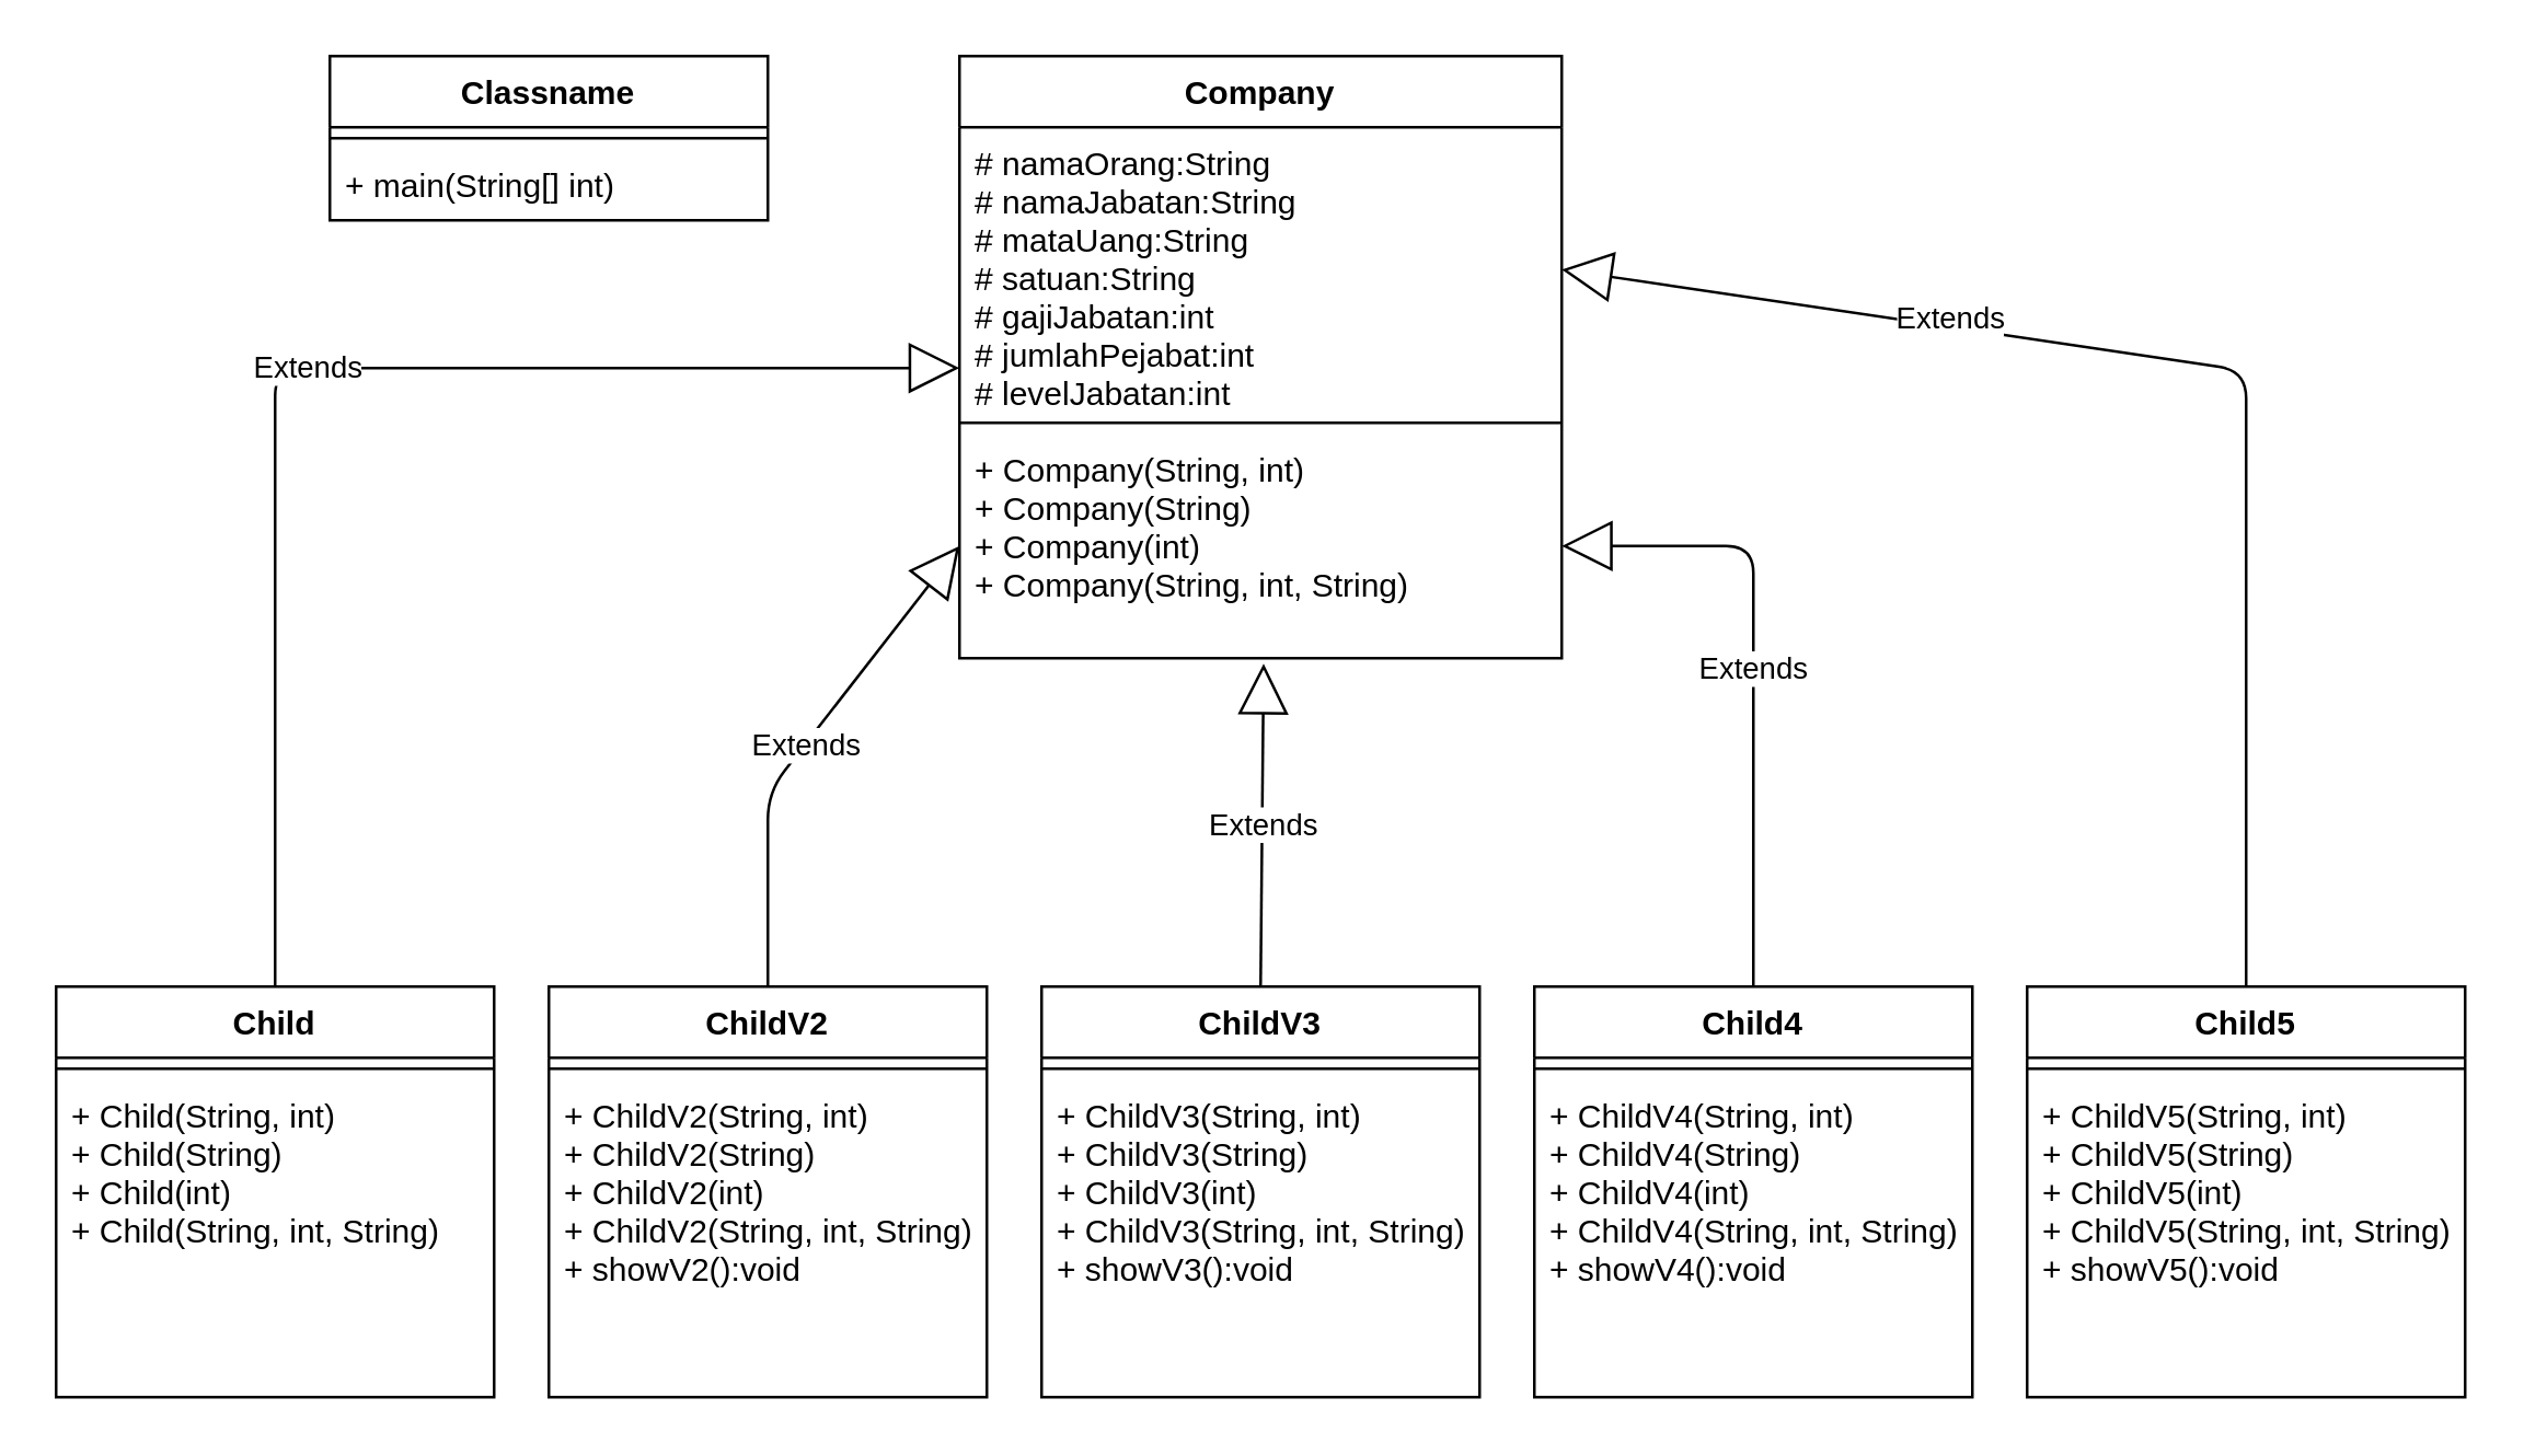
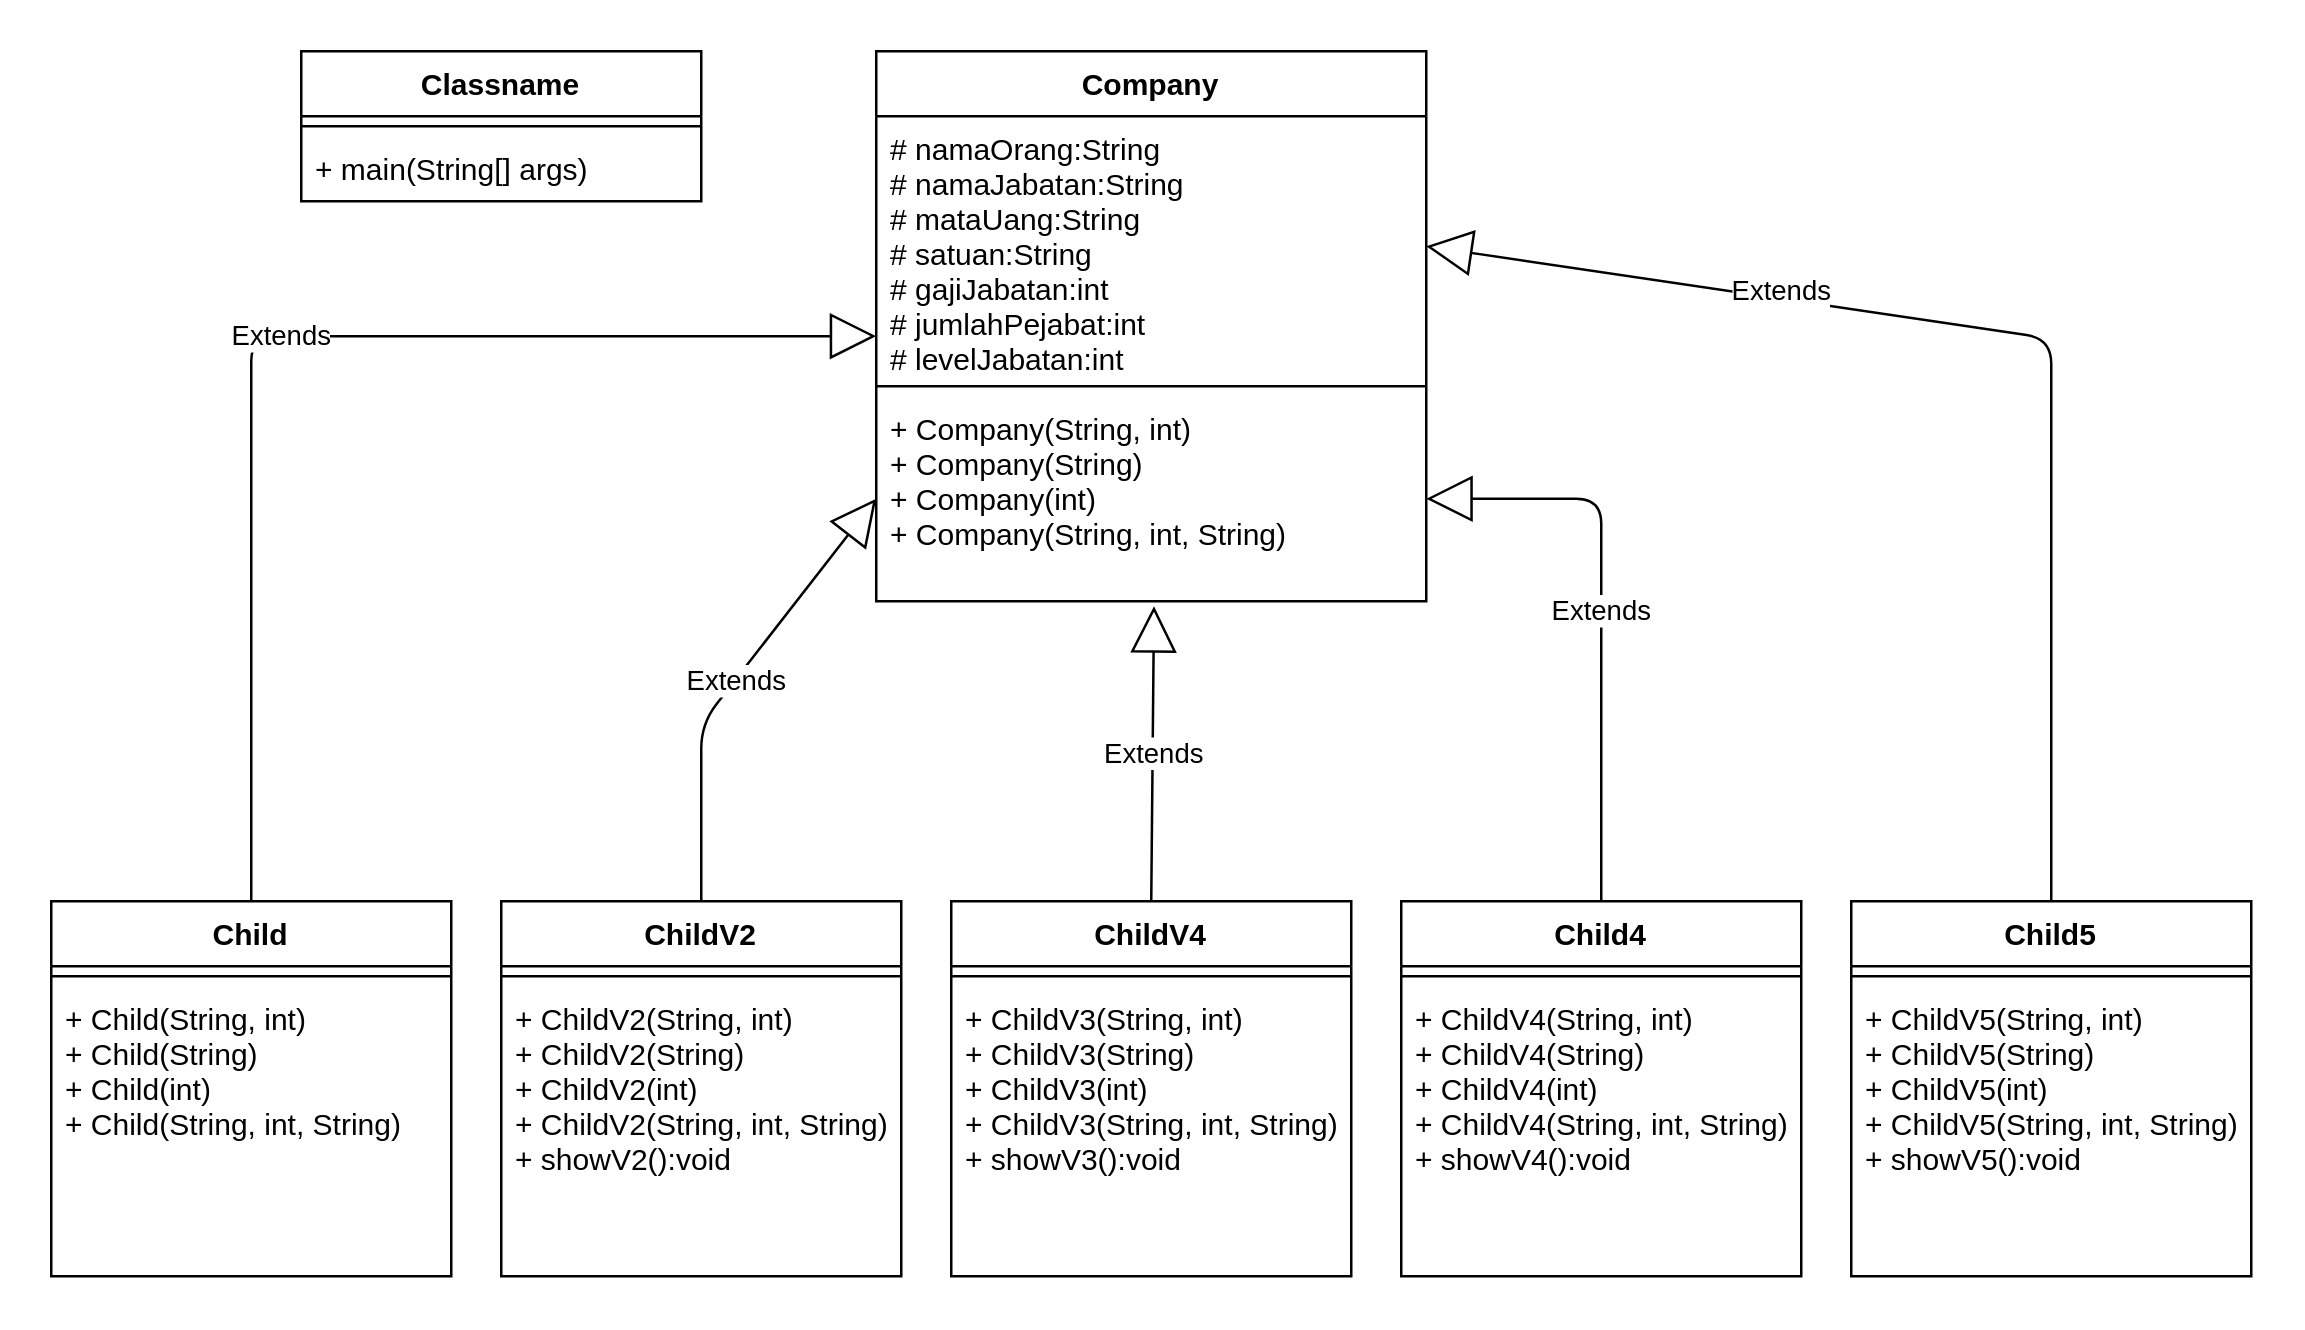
- <mxCell id="28" value="+ main(String[] int)" style="text;strokeColor=none;fillColor=none;align=left;verticalAlign=top;spacingLeft=4;spacingRight=4;overflow=hidden;rotatable=0;points=[[0,0.5],[1,0.5]];portConstraint=eastwest;" vertex="1" parent="26"><mxGeometry y="34" width="160" height="26" as="geometry" /></mxCell>
+ <mxCell id="28" value="+ main(String[] args)" style="text;strokeColor=none;fillColor=none;align=left;verticalAlign=top;spacingLeft=4;spacingRight=4;overflow=hidden;rotatable=0;points=[[0,0.5],[1,0.5]];portConstraint=eastwest;" vertex="1" parent="26"><mxGeometry y="34" width="160" height="26" as="geometry" /></mxCell>
- <mxCell id="12" value="ChildV3" style="swimlane;fontStyle=1;align=center;verticalAlign=top;childLayout=stackLayout;horizontal=1;startSize=26;horizontalStack=0;resizeParent=1;resizeParentMax=0;resizeLast=0;collapsible=1;marginBottom=0;" vertex="1" parent="1"><mxGeometry x="380" y="360" width="160" height="150" as="geometry" /></mxCell>
+ <mxCell id="12" value="ChildV4" style="swimlane;fontStyle=1;align=center;verticalAlign=top;childLayout=stackLayout;horizontal=1;startSize=26;horizontalStack=0;resizeParent=1;resizeParentMax=0;resizeLast=0;collapsible=1;marginBottom=0;" vertex="1" parent="1"><mxGeometry x="380" y="360" width="160" height="150" as="geometry" /></mxCell>
